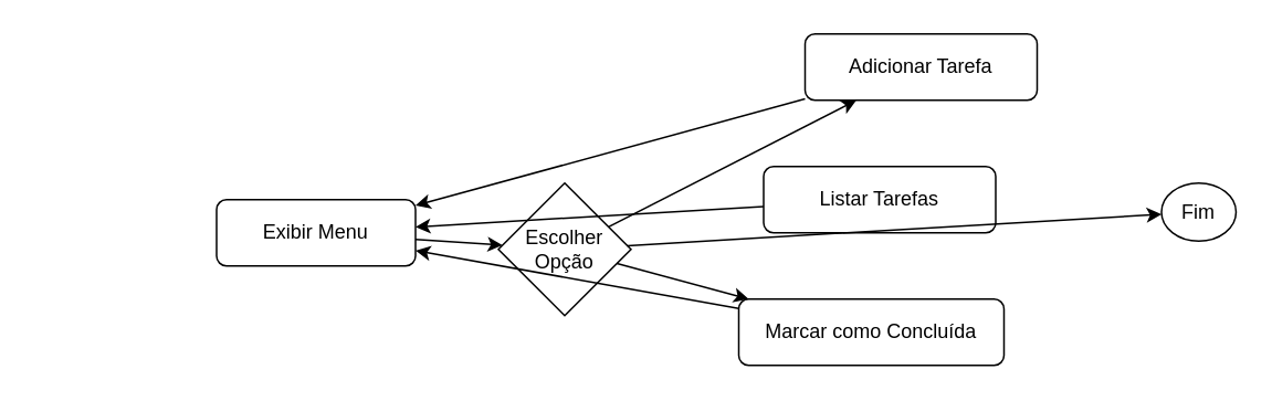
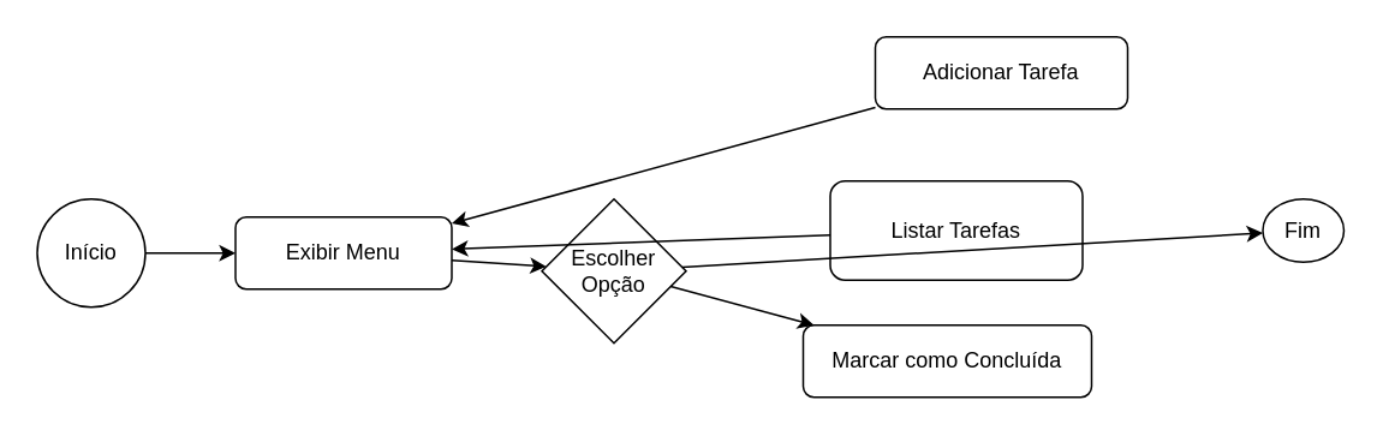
- <mxCell id="11" edge="1" parent="1" source="4" target="5"><mxGeometry relative="1" as="geometry" /></mxCell>
- <mxCell id="6" value="Listar Tarefas" style="rounded=1;whiteSpace=wrap;html=1;" vertex="1" parent="1"><mxGeometry x="460" y="100" width="140" height="40" as="geometry" /></mxCell>
+ <mxCell id="6" value="Listar Tarefas" style="rounded=1;whiteSpace=wrap;html=1;" vertex="1" parent="1"><mxGeometry x="460" y="100" width="140" height="55" as="geometry" /></mxCell>
+ <mxCell id="2" value="Início" style="ellipse;whiteSpace=wrap;html=1;aspect=fixed;" vertex="1" parent="1"><mxGeometry x="20" y="110" width="60" height="60" as="geometry" /></mxCell>
+ <mxCell id="9" edge="1" parent="1" source="2" target="3"><mxGeometry relative="1" as="geometry" /></mxCell>
- <mxCell id="16" edge="1" parent="1" source="7" target="3"><mxGeometry relative="1" as="geometry" /></mxCell>
